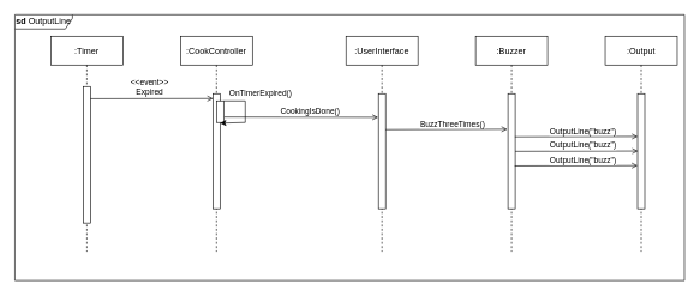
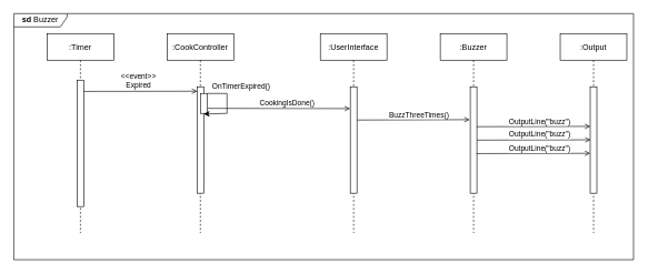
- <mxCell id="27" value="&lt;b&gt;sd&lt;/b&gt; OutputLine" style="shape=umlFrame;whiteSpace=wrap;html=1;width=80;height=20;" vertex="1" parent="1"><mxGeometry x="20" y="20" width="930" height="370" as="geometry" /></mxCell>
+ <mxCell id="27" value="&lt;b&gt;sd&lt;/b&gt; Buzzer" style="shape=umlFrame;whiteSpace=wrap;html=1;width=80;height=20;" vertex="1" parent="1"><mxGeometry x="20" y="20" width="930" height="370" as="geometry" /></mxCell>
